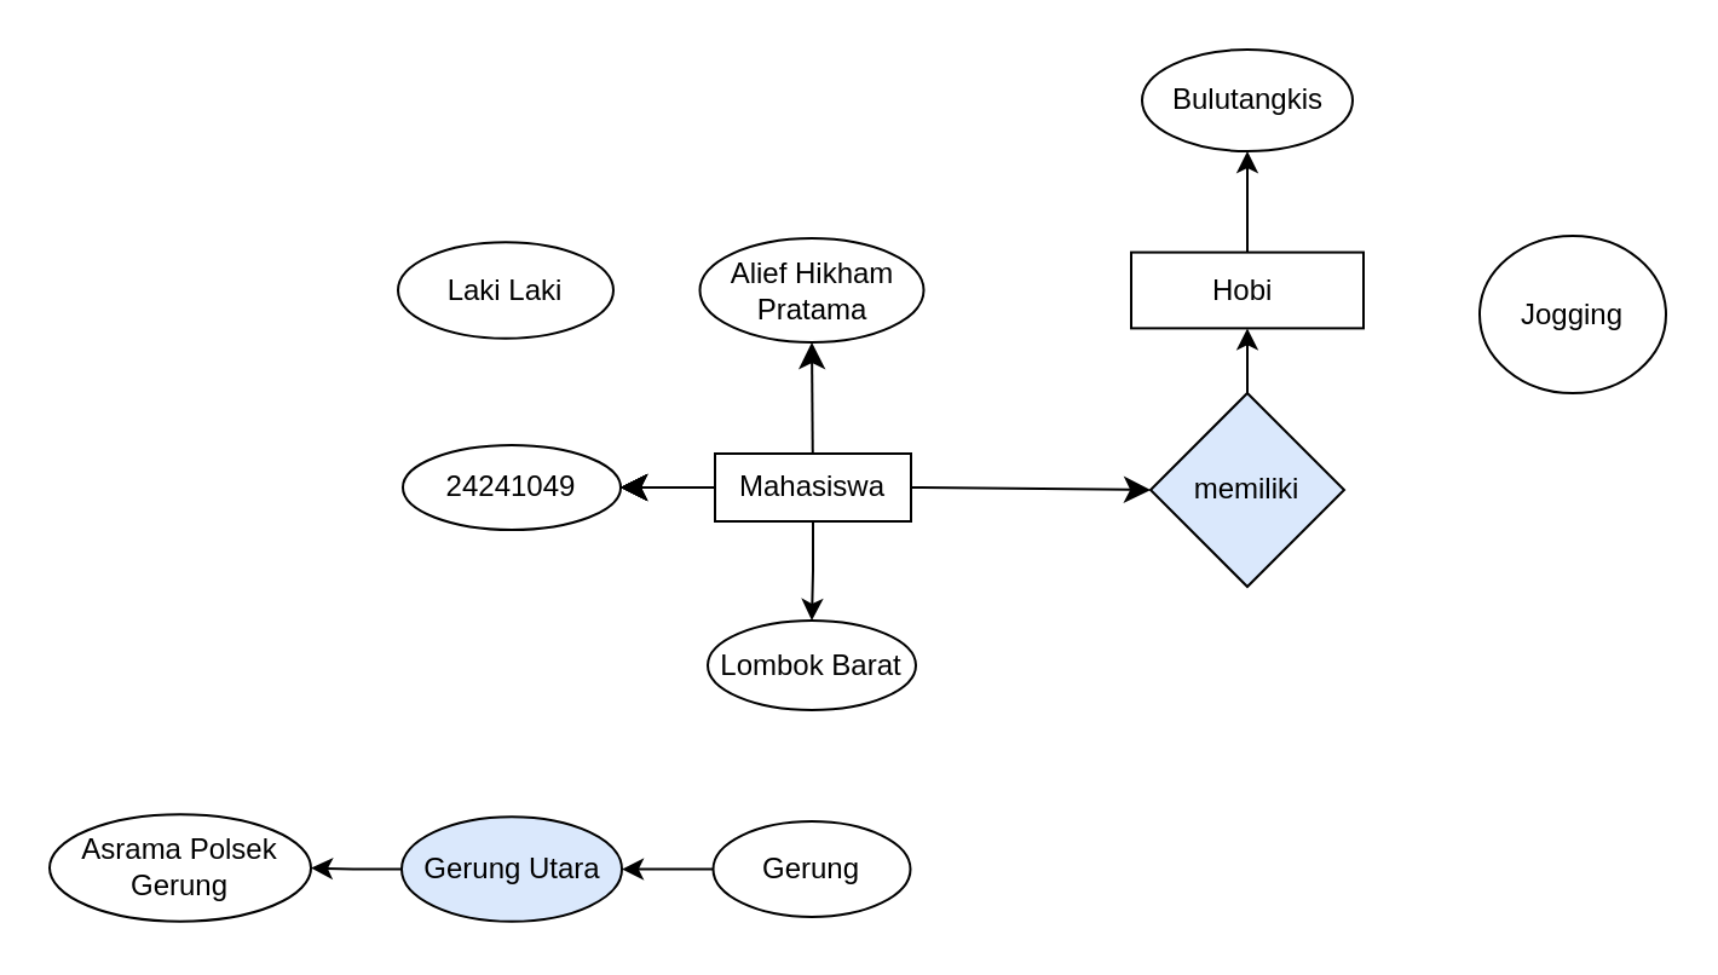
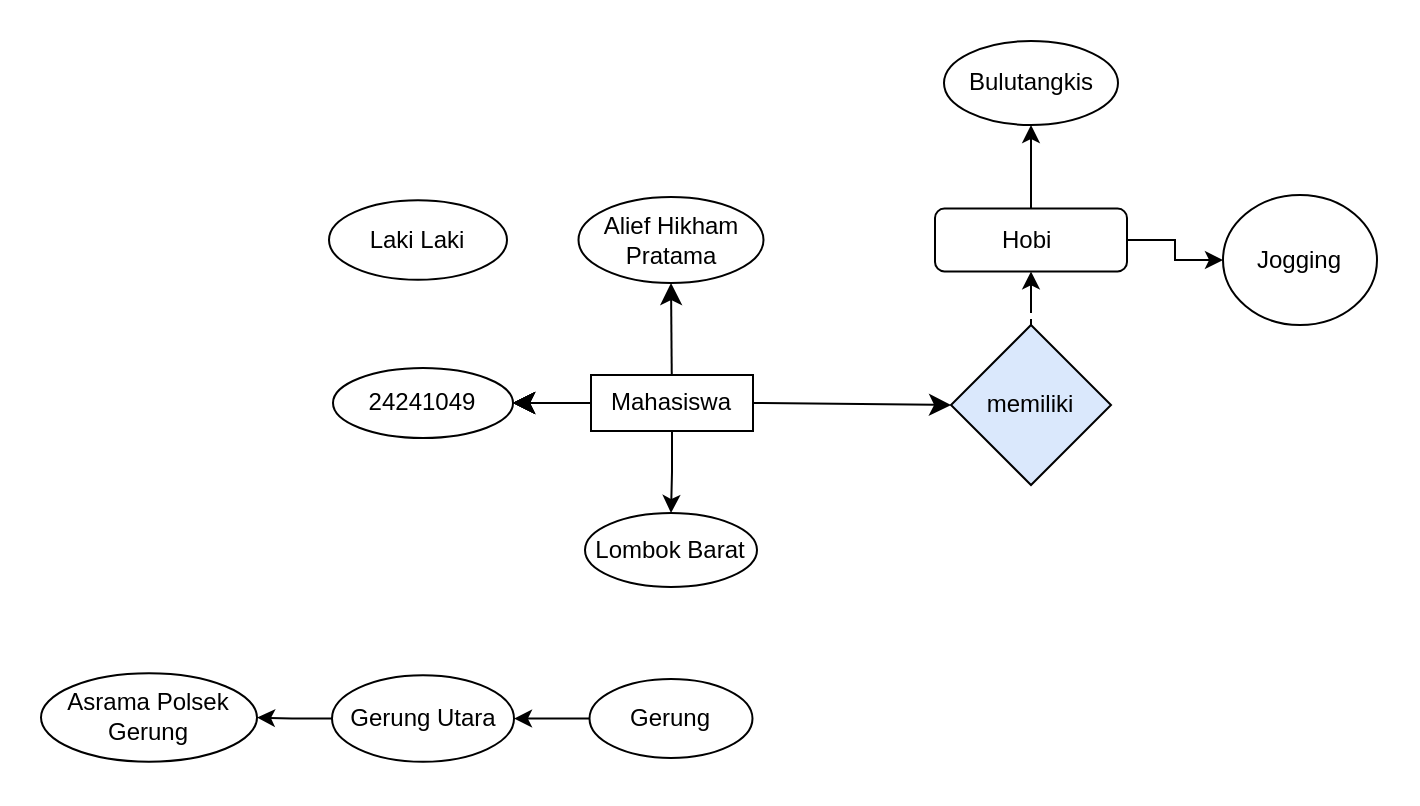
- <mxCell id="24" value="Hobi&amp;nbsp;" style="whiteSpace=wrap;html=1;" vertex="1" parent="1"><mxGeometry x="467" y="103.81" width="96" height="31.38" as="geometry" /></mxCell>
+ <mxCell id="24" value="Hobi&amp;nbsp;" style="whiteSpace=wrap;html=1;rounded=1;" vertex="1" parent="1"><mxGeometry x="467" y="103.81" width="96" height="31.38" as="geometry" /></mxCell>
+ <mxCell id="22" value="" style="edgeStyle=orthogonalEdgeStyle;rounded=0;orthogonalLoop=1;jettySize=auto;html=1;" edge="1" parent="1" source="24" target="25"><mxGeometry relative="1" as="geometry" /></mxCell>
- <mxCell id="2" value="" style="edgeStyle=orthogonalEdgeStyle;rounded=0;orthogonalLoop=1;jettySize=auto;html=1;" edge="1" parent="1" source="3" target="24"><mxGeometry relative="1" as="geometry" /></mxCell>
+ <mxCell id="2" value="" style="edgeStyle=orthogonalEdgeStyle;rounded=0;orthogonalLoop=1;jettySize=auto;html=1;dashed=1;" edge="1" parent="1" source="3" target="24"><mxGeometry relative="1" as="geometry" /></mxCell>
- <mxCell id="20" value="Gerung Utara" style="ellipse;whiteSpace=wrap;html=1;fillColor=#dae8fc;" vertex="1" parent="1"><mxGeometry x="165.5" y="337.13" width="91" height="43.25" as="geometry" /></mxCell>
+ <mxCell id="20" value="Gerung Utara" style="ellipse;whiteSpace=wrap;html=1;" vertex="1" parent="1"><mxGeometry x="165.5" y="337.13" width="91" height="43.25" as="geometry" /></mxCell>
